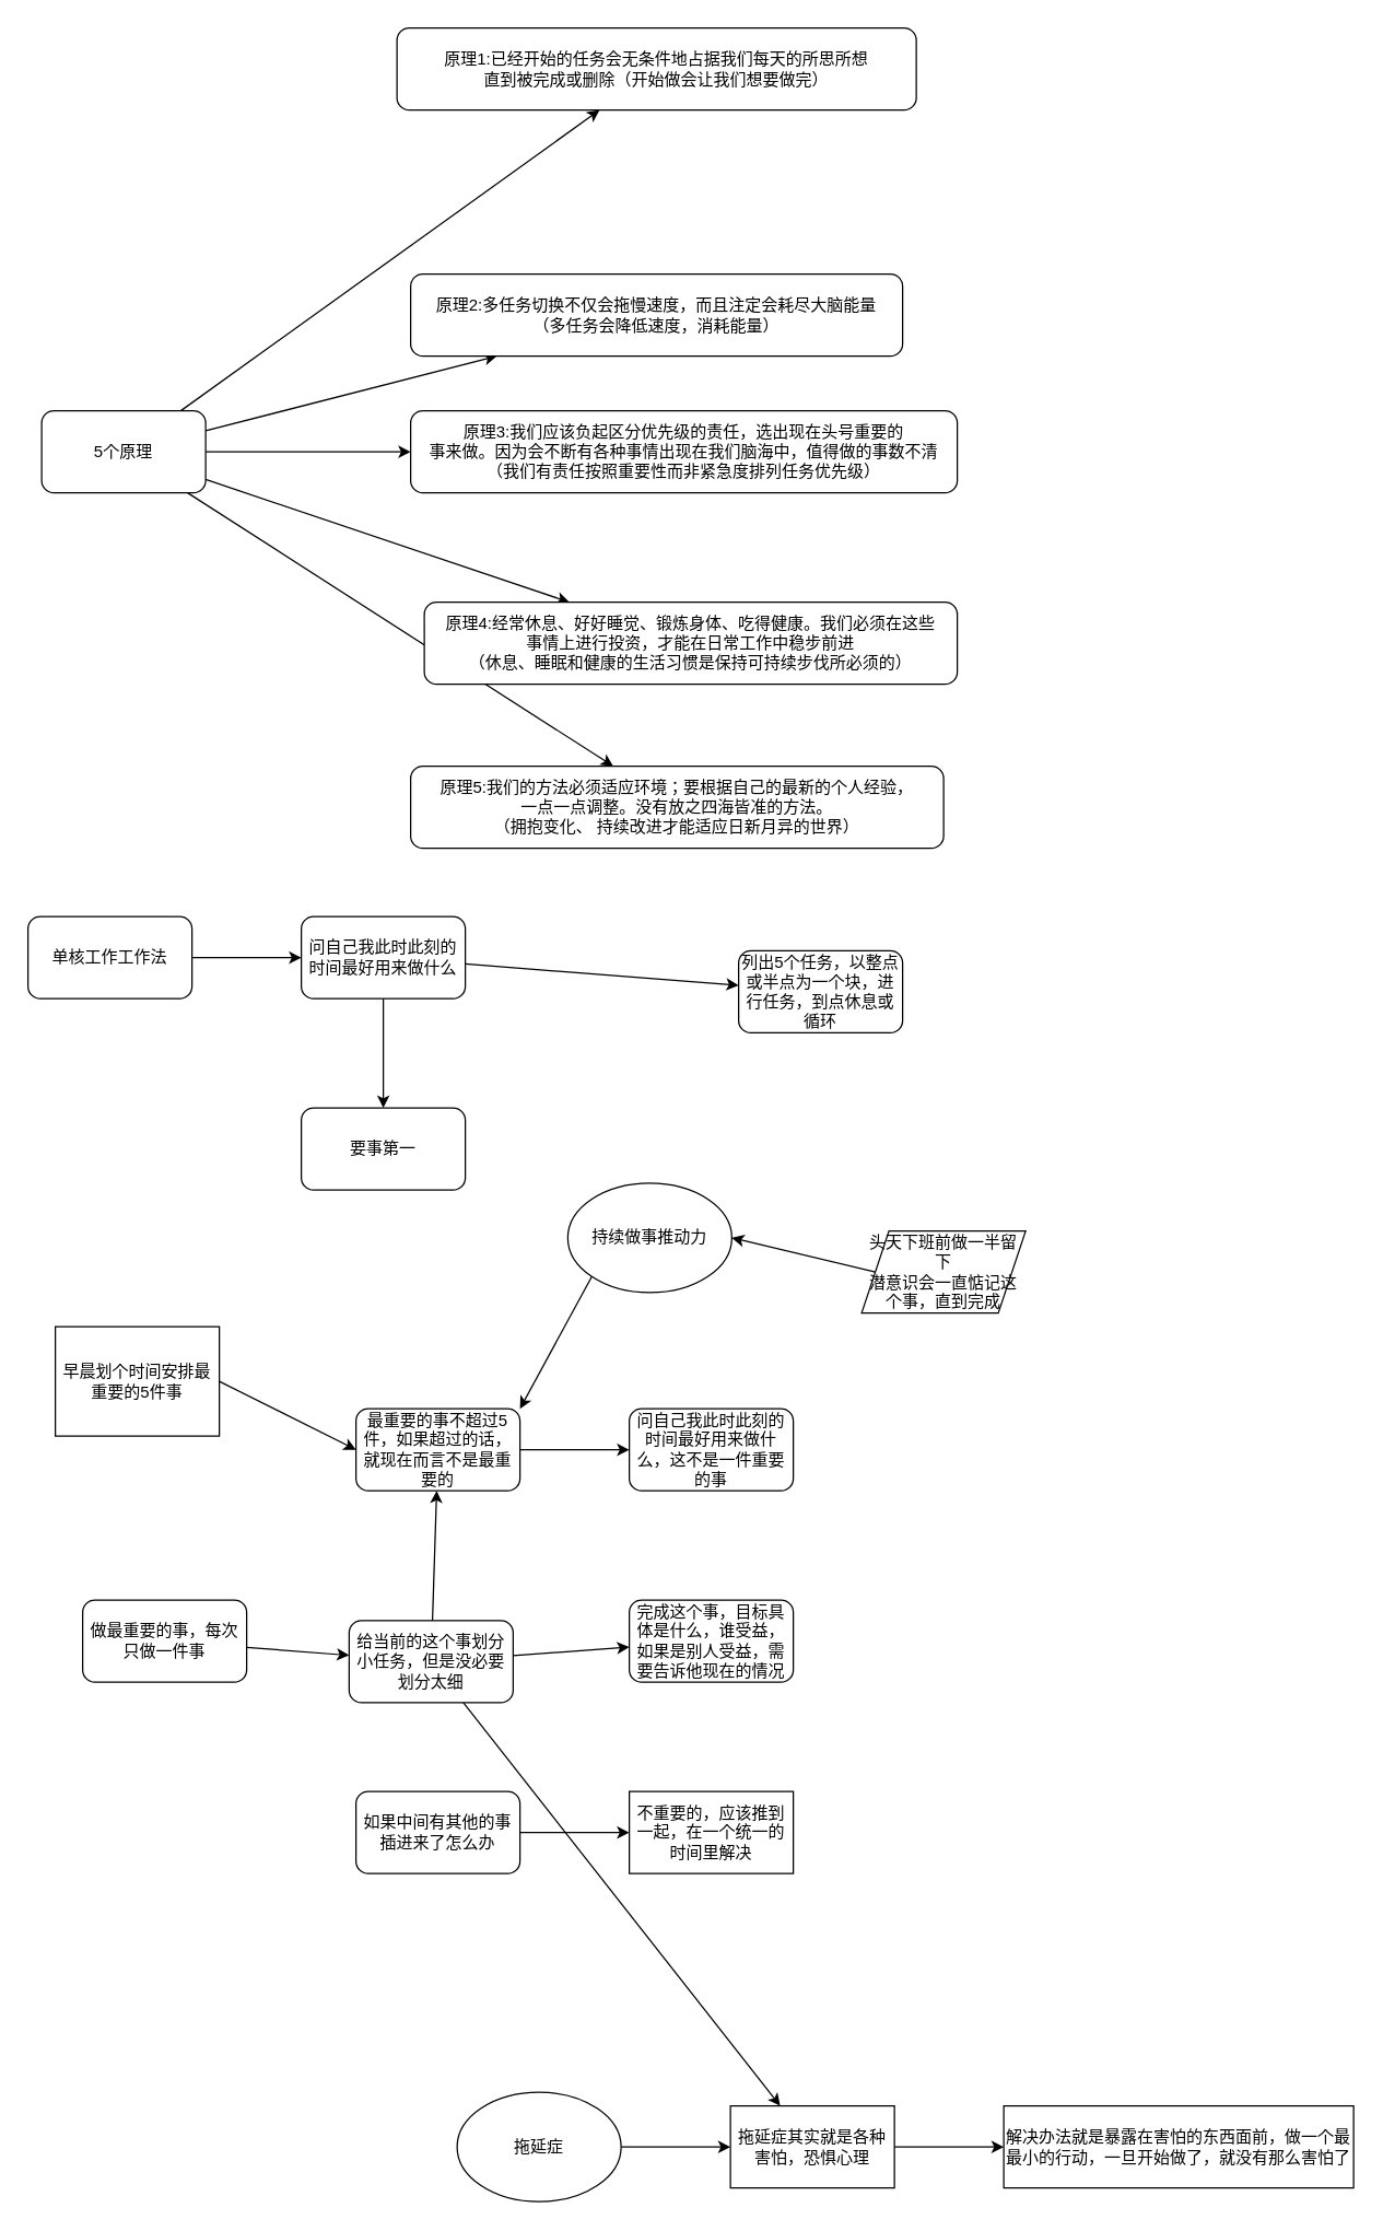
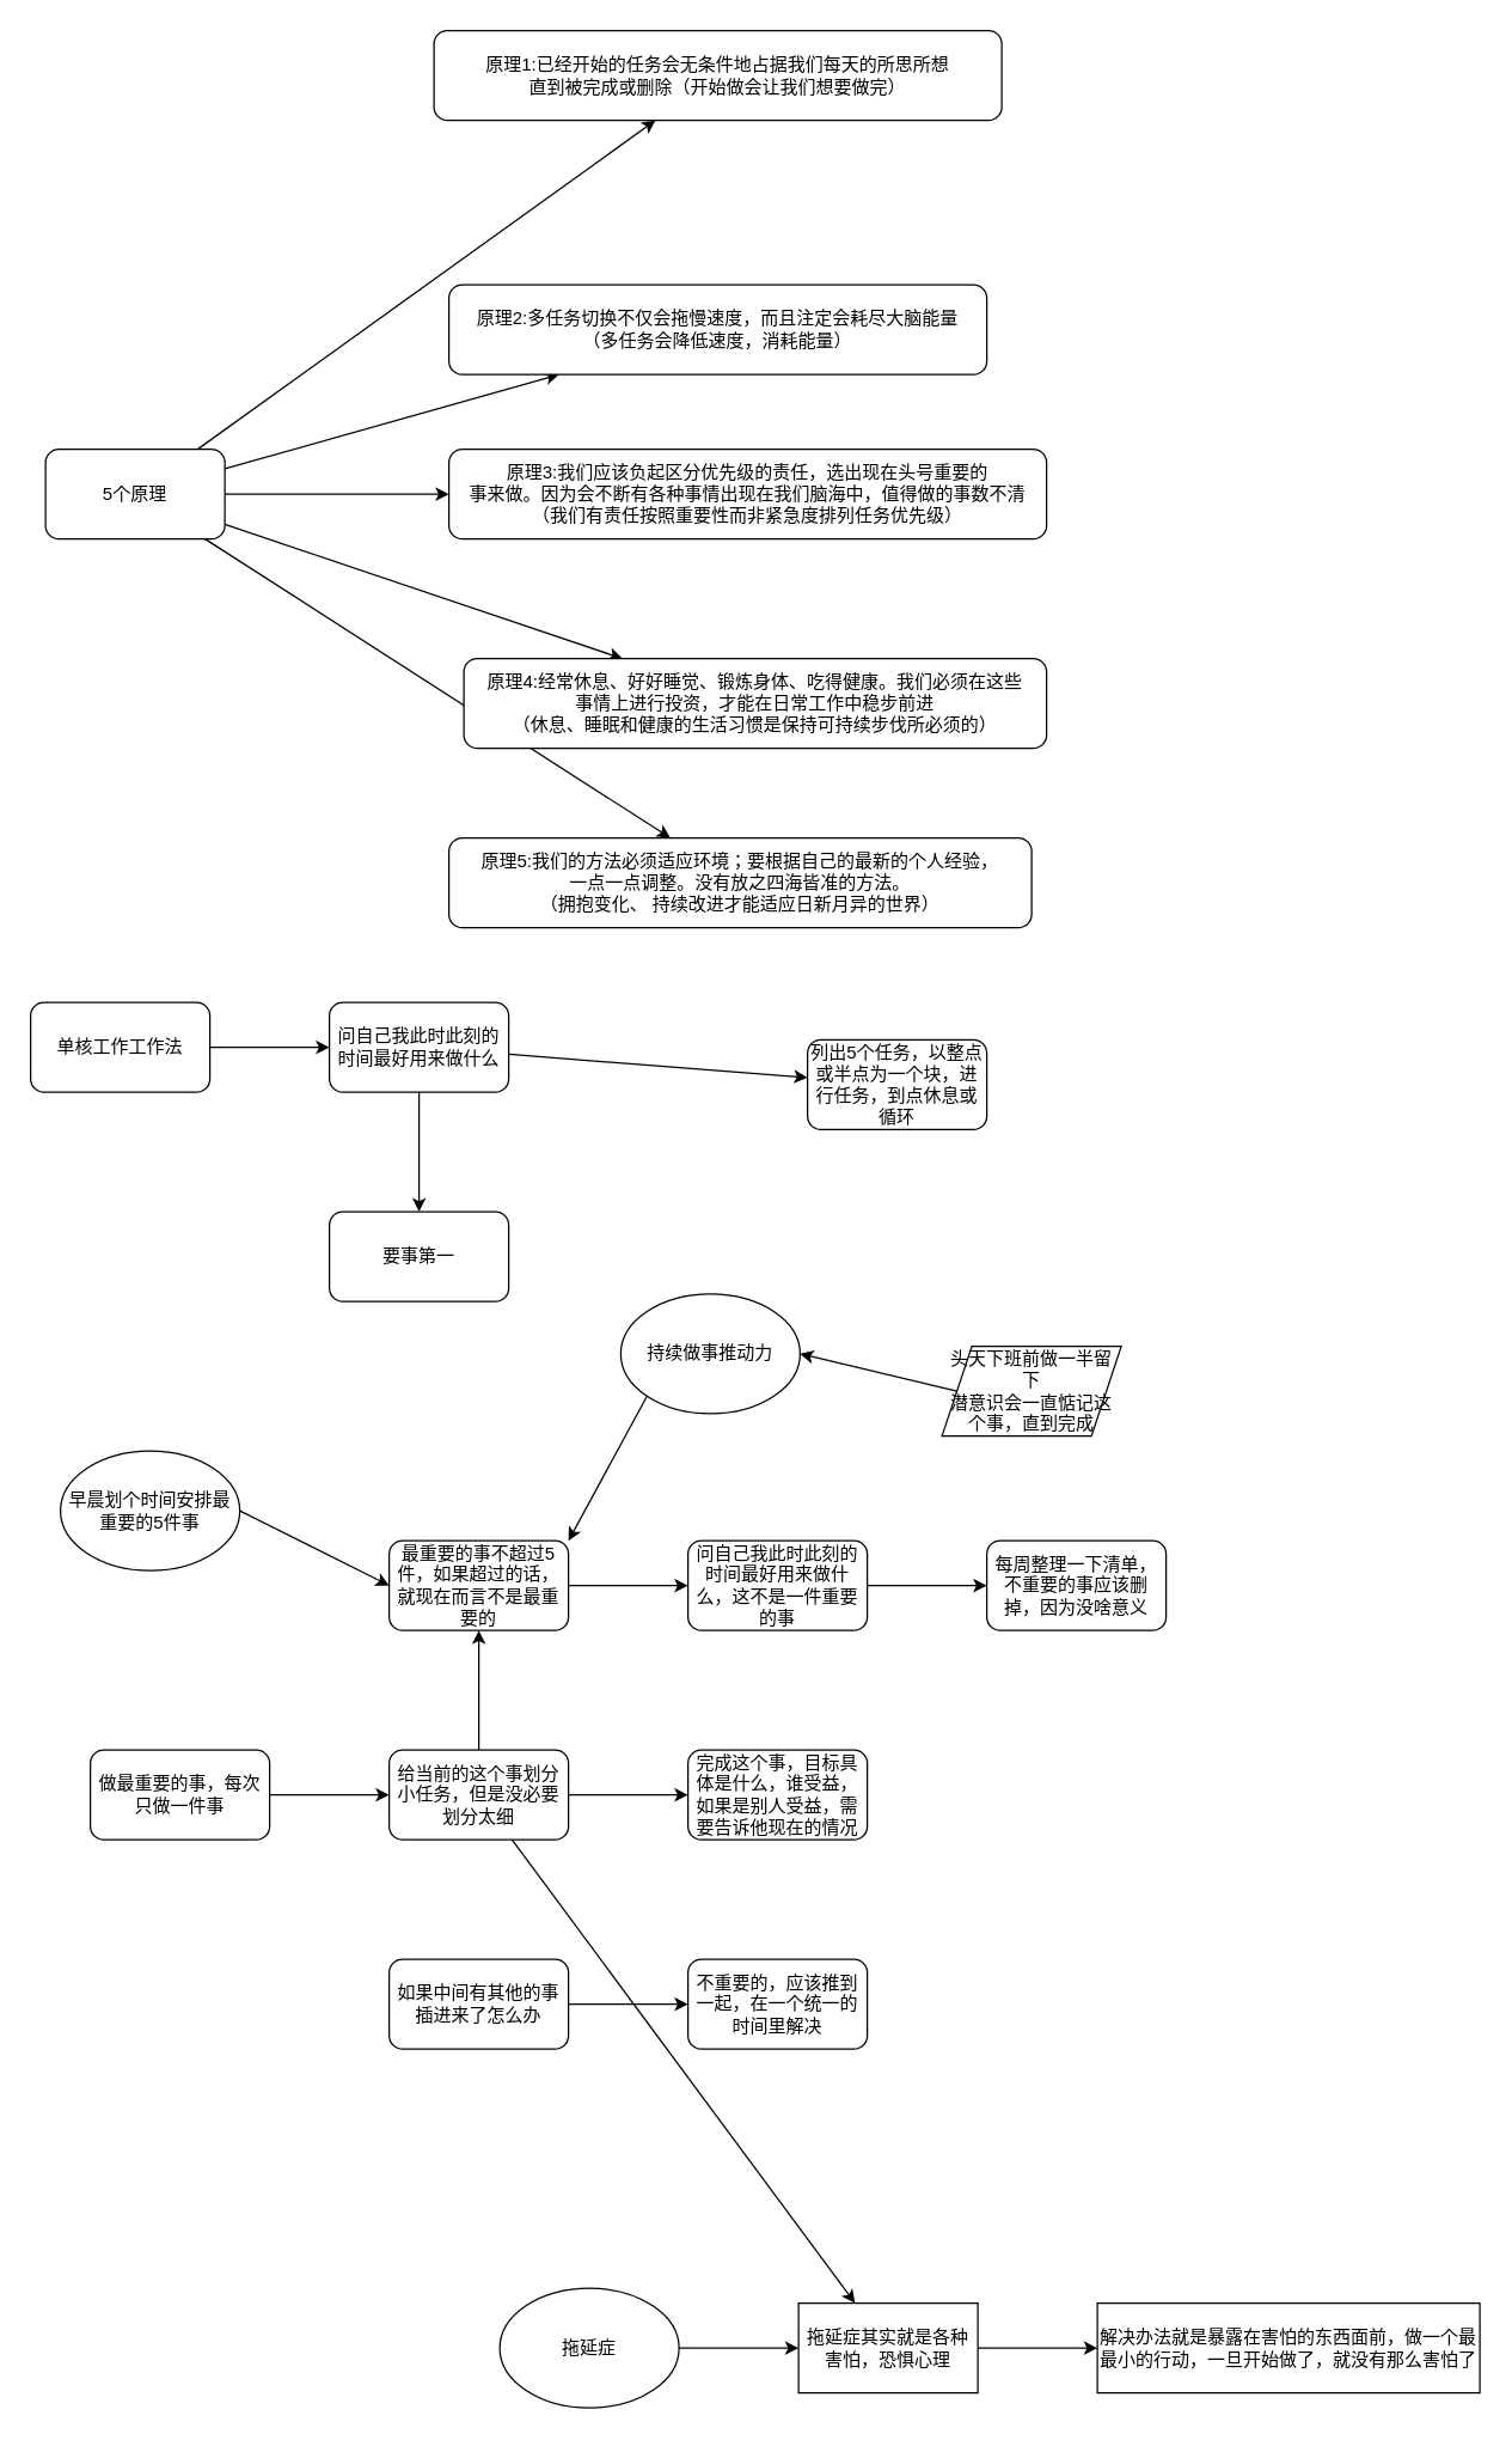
- <mxCell id="9" value="&lt;div&gt;原理2:多任务切换不仅会拖慢速度，而且注定会耗尽大脑能量&lt;/div&gt;&lt;div&gt;（多任务会降低速度，消耗能量）&lt;/div&gt;" style="rounded=1;whiteSpace=wrap;html=1;" parent="1" vertex="1"><mxGeometry x="300" y="200" width="360" height="60" as="geometry" /></mxCell>
+ <mxCell id="9" value="&lt;div&gt;原理2:多任务切换不仅会拖慢速度，而且注定会耗尽大脑能量&lt;/div&gt;&lt;div&gt;（多任务会降低速度，消耗能量）&lt;/div&gt;" style="rounded=1;whiteSpace=wrap;html=1;" parent="1" vertex="1"><mxGeometry x="300" y="190" width="360" height="60" as="geometry" /></mxCell>
- <mxCell id="36" value="早晨划个时间安排最重要的5件事" style="whiteSpace=wrap;html=1;rounded=0;" vertex="1" parent="1"><mxGeometry x="40" y="970" width="120" height="80" as="geometry" /></mxCell>
+ <mxCell id="36" value="早晨划个时间安排最重要的5件事" style="ellipse;whiteSpace=wrap;html=1;" vertex="1" parent="1"><mxGeometry x="40" y="970" width="120" height="80" as="geometry" /></mxCell>
+ <mxCell id="32" value="" style="edgeStyle=none;html=1;" edge="1" parent="1" source="33" target="34"><mxGeometry relative="1" as="geometry" /></mxCell>
+ <mxCell id="34" value="每周整理一下清单，不重要的事应该删掉，因为没啥意义" style="rounded=1;whiteSpace=wrap;html=1;" vertex="1" parent="1"><mxGeometry x="660" y="1030" width="120" height="60" as="geometry" /></mxCell>
- <mxCell id="25" value="给当前的这个事划分小任务，但是没必要划分太细" style="rounded=1;whiteSpace=wrap;html=1;" vertex="1" parent="1"><mxGeometry x="255" y="1185" width="120" height="60" as="geometry" /></mxCell>
+ <mxCell id="25" value="给当前的这个事划分小任务，但是没必要划分太细" style="rounded=1;whiteSpace=wrap;html=1;" vertex="1" parent="1"><mxGeometry x="260" y="1170" width="120" height="60" as="geometry" /></mxCell>
- <mxCell id="29" value="不重要的，应该推到一起，在一个统一的时间里解决" style="whiteSpace=wrap;html=1;rounded=0;" vertex="1" parent="1"><mxGeometry x="460" y="1310" width="120" height="60" as="geometry" /></mxCell>
+ <mxCell id="29" value="不重要的，应该推到一起，在一个统一的时间里解决" style="rounded=1;whiteSpace=wrap;html=1;" vertex="1" parent="1"><mxGeometry x="460" y="1310" width="120" height="60" as="geometry" /></mxCell>
